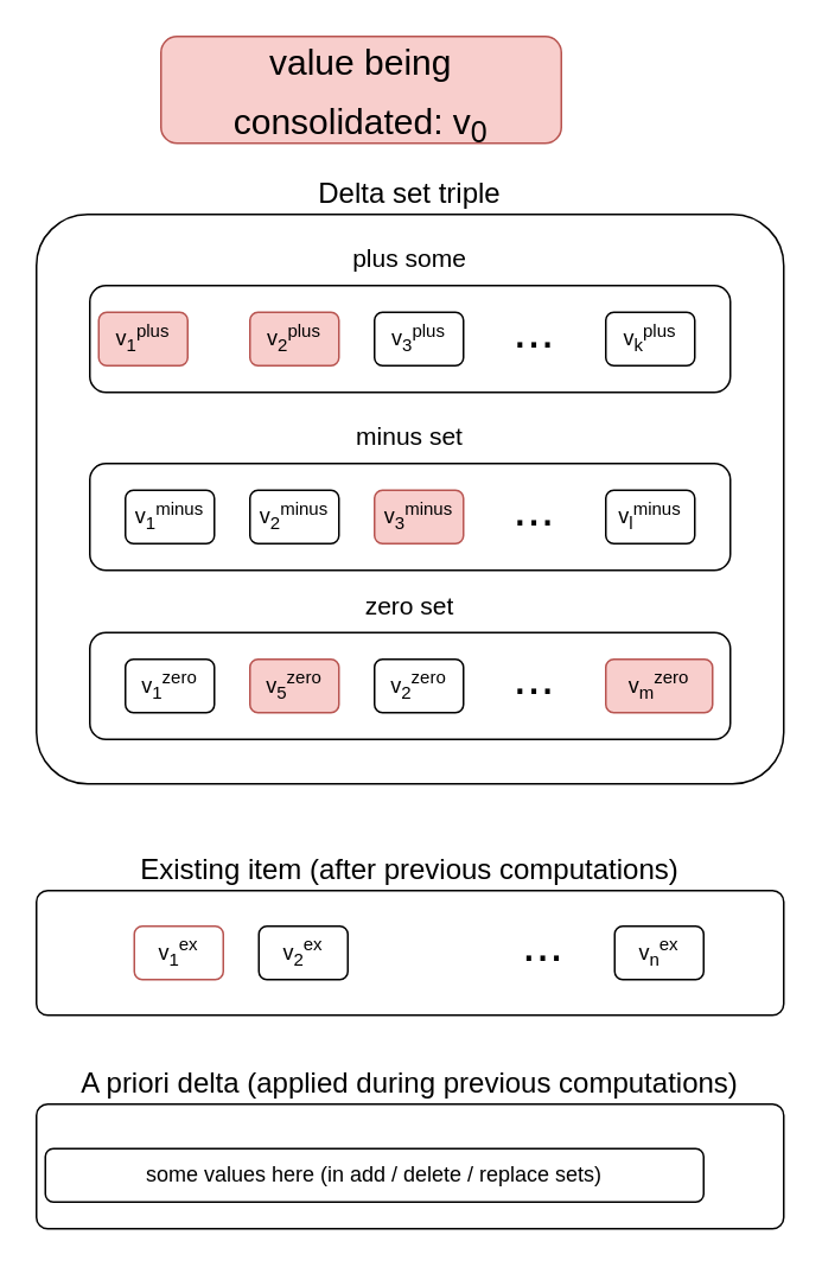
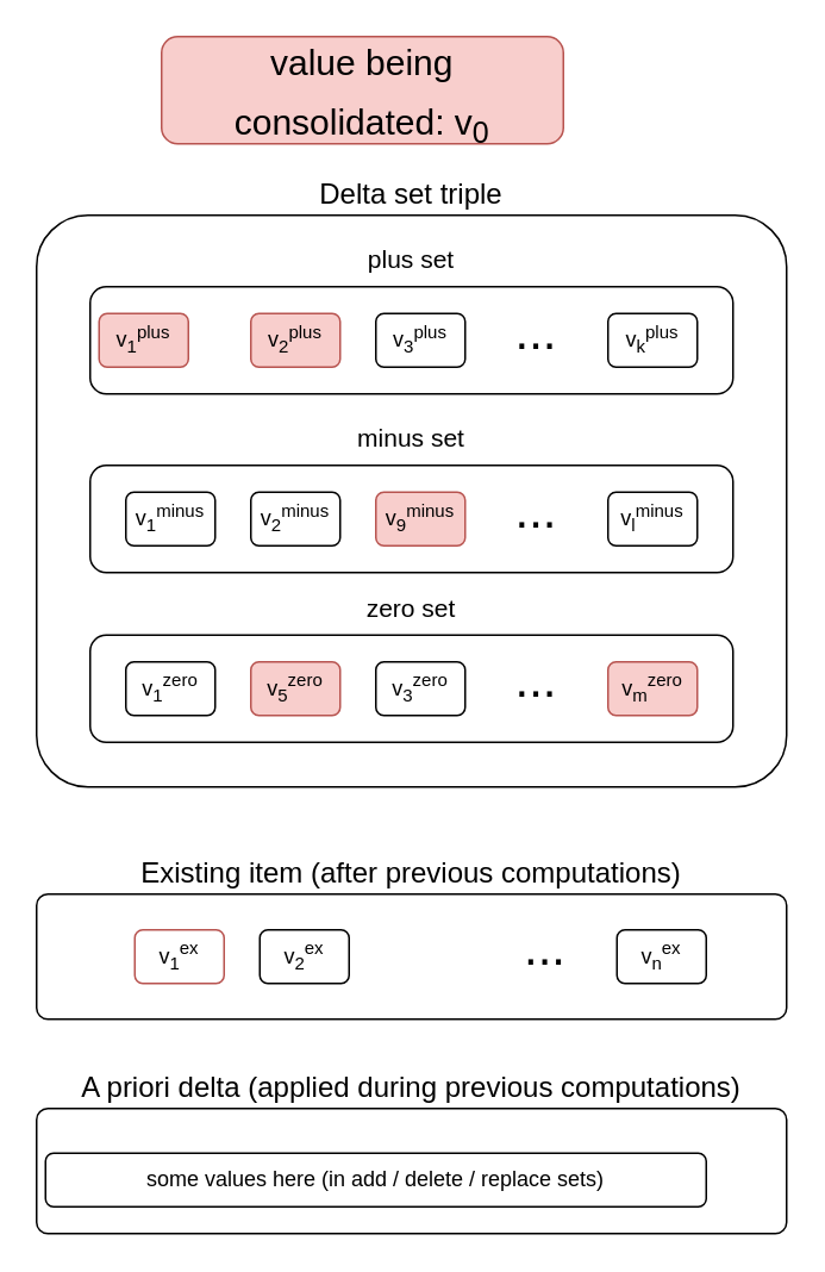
- <mxCell id="3" value="&lt;font style=&quot;font-size: 14px&quot;&gt;plus some&lt;/font&gt;" style="rounded=1;whiteSpace=wrap;html=1;fontSize=28;labelPosition=center;verticalLabelPosition=top;align=center;verticalAlign=bottom;" vertex="1" parent="1"><mxGeometry x="50" y="160" width="360" height="60" as="geometry" /></mxCell>
+ <mxCell id="3" value="&lt;font style=&quot;font-size: 14px&quot;&gt;plus set&lt;/font&gt;" style="rounded=1;whiteSpace=wrap;html=1;fontSize=28;labelPosition=center;verticalLabelPosition=top;align=center;verticalAlign=bottom;" vertex="1" parent="1"><mxGeometry x="50" y="160" width="360" height="60" as="geometry" /></mxCell>
- <mxCell id="12" value="v&lt;sub&gt;3&lt;/sub&gt;&lt;sup&gt;minus&lt;/sup&gt;" style="rounded=1;whiteSpace=wrap;html=1;fillColor=#f8cecc;strokeColor=#b85450;" vertex="1" parent="1"><mxGeometry x="210" y="275" width="50" height="30" as="geometry" /></mxCell>
+ <mxCell id="12" value="v&lt;sub&gt;9&lt;/sub&gt;&lt;sup&gt;minus&lt;/sup&gt;" style="rounded=1;whiteSpace=wrap;html=1;fillColor=#f8cecc;strokeColor=#b85450;" vertex="1" parent="1"><mxGeometry x="210" y="275" width="50" height="30" as="geometry" /></mxCell>
- <mxCell id="18" value="v&lt;sub&gt;2&lt;/sub&gt;&lt;sup&gt;zero&lt;/sup&gt;" style="rounded=1;whiteSpace=wrap;html=1;" vertex="1" parent="1"><mxGeometry x="210" y="370" width="50" height="30" as="geometry" /></mxCell>
+ <mxCell id="18" value="v&lt;sub&gt;3&lt;/sub&gt;&lt;sup&gt;zero&lt;/sup&gt;" style="rounded=1;whiteSpace=wrap;html=1;" vertex="1" parent="1"><mxGeometry x="210" y="370" width="50" height="30" as="geometry" /></mxCell>
- <mxCell id="19" value="v&lt;sub&gt;m&lt;/sub&gt;&lt;sup&gt;zero&lt;/sup&gt;" style="rounded=1;whiteSpace=wrap;html=1;fillColor=#f8cecc;strokeColor=#b85450;" vertex="1" parent="1"><mxGeometry x="340" y="370" width="60" height="30" as="geometry" /></mxCell>
+ <mxCell id="19" value="v&lt;sub&gt;m&lt;/sub&gt;&lt;sup&gt;zero&lt;/sup&gt;" style="rounded=1;whiteSpace=wrap;html=1;fillColor=#f8cecc;strokeColor=#b85450;" vertex="1" parent="1"><mxGeometry x="340" y="370" width="50" height="30" as="geometry" /></mxCell>
